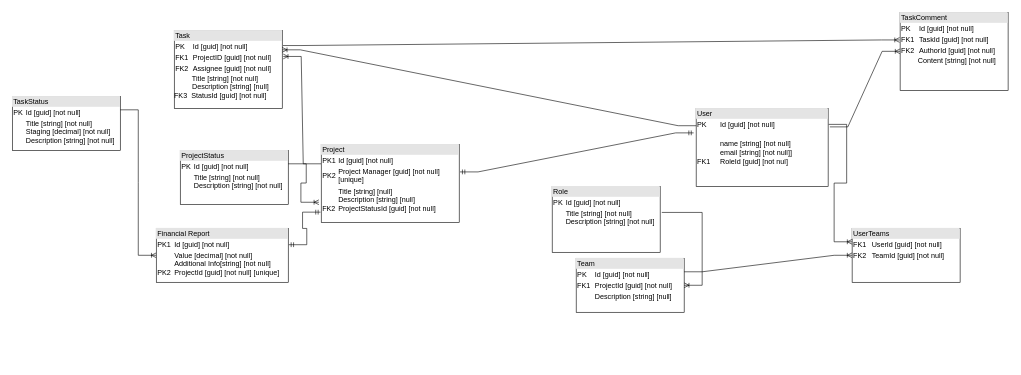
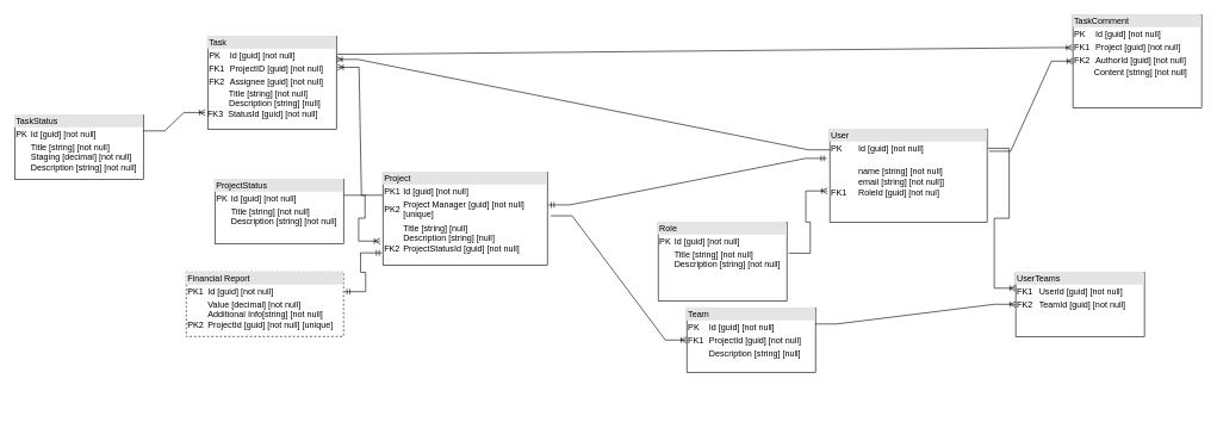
- <mxCell id="15" value="&lt;div style=&quot;box-sizing:border-box;width:100%;background:#e4e4e4;padding:2px;&quot;&gt;TaskComment&lt;/div&gt;&lt;table style=&quot;width:100%;font-size:1em;&quot; cellpadding=&quot;2&quot; cellspacing=&quot;0&quot;&gt;&lt;tbody&gt;&lt;tr&gt;&lt;td&gt;PK&lt;/td&gt;&lt;td&gt;Id [guid] [not null]&lt;/td&gt;&lt;/tr&gt;&lt;tr&gt;&lt;td&gt;FK1&lt;/td&gt;&lt;td&gt;TaskId [guid] [not null]&lt;/td&gt;&lt;/tr&gt;&lt;tr&gt;&lt;td&gt;FK2&lt;/td&gt;&lt;td&gt;AuthorId [guid] [not null]&lt;/td&gt;&lt;/tr&gt;&lt;/tbody&gt;&lt;/table&gt;&lt;span style=&quot;white-space: pre;&quot;&gt;&lt;span style=&quot;white-space: pre;&quot;&gt;&#09; &lt;/span&gt;Content [string] [not null]&lt;br&gt;&lt;/span&gt;" style="verticalAlign=top;align=left;overflow=fill;html=1;whiteSpace=wrap;" parent="1" vertex="1"><mxGeometry x="1500" y="20" width="180" height="130" as="geometry" /></mxCell>
+ <mxCell id="15" value="&lt;div style=&quot;box-sizing:border-box;width:100%;background:#e4e4e4;padding:2px;&quot;&gt;TaskComment&lt;/div&gt;&lt;table style=&quot;width:100%;font-size:1em;&quot; cellpadding=&quot;2&quot; cellspacing=&quot;0&quot;&gt;&lt;tbody&gt;&lt;tr&gt;&lt;td&gt;PK&lt;/td&gt;&lt;td&gt;Id [guid] [not null]&lt;/td&gt;&lt;/tr&gt;&lt;tr&gt;&lt;td&gt;FK1&lt;/td&gt;&lt;td&gt;Project [guid] [not null]&lt;/td&gt;&lt;/tr&gt;&lt;tr&gt;&lt;td&gt;FK2&lt;/td&gt;&lt;td&gt;AuthorId [guid] [not null]&lt;/td&gt;&lt;/tr&gt;&lt;/tbody&gt;&lt;/table&gt;&lt;span style=&quot;white-space: pre;&quot;&gt;&lt;span style=&quot;white-space: pre;&quot;&gt;&#09; &lt;/span&gt;Content [string] [not null]&lt;br&gt;&lt;/span&gt;" style="verticalAlign=top;align=left;overflow=fill;html=1;whiteSpace=wrap;" parent="1" vertex="1"><mxGeometry x="1500" y="20" width="180" height="130" as="geometry" /></mxCell>
- <mxCell id="13" value="" style="edgeStyle=entityRelationEdgeStyle;fontSize=12;html=1;endArrow=ERoneToMany;rounded=0;exitX=1;exitY=0.25;exitDx=0;exitDy=0;" parent="1" source="12" target="20" edge="1"><mxGeometry width="100" height="100" relative="1" as="geometry"><mxPoint x="220" y="600" as="sourcePoint" /><mxPoint x="320" y="500" as="targetPoint" /></mxGeometry></mxCell>
+ <mxCell id="13" value="" style="edgeStyle=entityRelationEdgeStyle;fontSize=12;html=1;endArrow=ERoneToMany;rounded=0;entryX=-0.019;entryY=0.822;entryDx=0;entryDy=0;entryPerimeter=0;exitX=1;exitY=0.25;exitDx=0;exitDy=0;" parent="1" source="12" target="4" edge="1"><mxGeometry width="100" height="100" relative="1" as="geometry"><mxPoint x="220" y="600" as="sourcePoint" /><mxPoint x="320" y="500" as="targetPoint" /></mxGeometry></mxCell>
- <mxCell id="19" value="" style="edgeStyle=entityRelationEdgeStyle;fontSize=12;html=1;endArrow=ERoneToMany;rounded=0;exitX=1.015;exitY=0.396;exitDx=0;exitDy=0;exitPerimeter=0;" parent="1" source="18" target="5" edge="1"><mxGeometry width="100" height="100" relative="1" as="geometry"><mxPoint x="710" y="786" as="sourcePoint" /><mxPoint x="852" y="750" as="targetPoint" /></mxGeometry></mxCell>
+ <mxCell id="19" value="" style="edgeStyle=entityRelationEdgeStyle;fontSize=12;html=1;endArrow=ERoneToMany;rounded=0;entryX=-0.016;entryY=0.665;entryDx=0;entryDy=0;entryPerimeter=0;exitX=1.015;exitY=0.396;exitDx=0;exitDy=0;exitPerimeter=0;" parent="1" source="18" target="2" edge="1"><mxGeometry width="100" height="100" relative="1" as="geometry"><mxPoint x="710" y="786" as="sourcePoint" /><mxPoint x="852" y="750" as="targetPoint" /></mxGeometry></mxCell>
+ <mxCell id="11" value="" style="edgeStyle=entityRelationEdgeStyle;fontSize=12;html=1;endArrow=ERoneToMany;rounded=0;entryX=0;entryY=0.5;entryDx=0;entryDy=0;exitX=1.02;exitY=0.471;exitDx=0;exitDy=0;exitPerimeter=0;" parent="1" source="22" target="5" edge="1"><mxGeometry width="100" height="100" relative="1" as="geometry"><mxPoint x="835" y="330" as="sourcePoint" /><mxPoint x="935" y="230" as="targetPoint" /></mxGeometry></mxCell>
- <mxCell id="20" value="&lt;div style=&quot;box-sizing:border-box;width:100%;background:#e4e4e4;padding:2px;&quot;&gt;Financial Report&lt;br&gt;&lt;/div&gt;&lt;table style=&quot;width:100%;font-size:1em;&quot; cellpadding=&quot;2&quot; cellspacing=&quot;0&quot;&gt;&lt;tbody&gt;&lt;tr&gt;&lt;td&gt;PK1&lt;/td&gt;&lt;td&gt;Id [guid] [not null]&lt;/td&gt;&lt;/tr&gt;&lt;tr&gt;&lt;td&gt;&lt;br&gt;&lt;br&gt;PK2&lt;/td&gt;&lt;td&gt;Value [decimal] [not null]&lt;br&gt;Additional Info[string] [not null]&lt;br&gt;ProjectId [guid] [not null] [unique]&lt;/td&gt;&lt;/tr&gt;&lt;tr&gt;&lt;td&gt;&lt;/td&gt;&lt;td&gt;&lt;br&gt;&lt;/td&gt;&lt;/tr&gt;&lt;/tbody&gt;&lt;/table&gt;" style="verticalAlign=top;align=left;overflow=fill;html=1;whiteSpace=wrap;" parent="1" vertex="1"><mxGeometry x="260" y="380" width="220" height="90" as="geometry" /></mxCell>
+ <mxCell id="20" value="&lt;div style=&quot;box-sizing:border-box;width:100%;background:#e4e4e4;padding:2px;&quot;&gt;Financial Report&lt;br&gt;&lt;/div&gt;&lt;table style=&quot;width:100%;font-size:1em;&quot; cellpadding=&quot;2&quot; cellspacing=&quot;0&quot;&gt;&lt;tbody&gt;&lt;tr&gt;&lt;td&gt;PK1&lt;/td&gt;&lt;td&gt;Id [guid] [not null]&lt;/td&gt;&lt;/tr&gt;&lt;tr&gt;&lt;td&gt;&lt;br&gt;&lt;br&gt;PK2&lt;/td&gt;&lt;td&gt;Value [decimal] [not null]&lt;br&gt;Additional Info[string] [not null]&lt;br&gt;ProjectId [guid] [not null] [unique]&lt;/td&gt;&lt;/tr&gt;&lt;tr&gt;&lt;td&gt;&lt;/td&gt;&lt;td&gt;&lt;br&gt;&lt;/td&gt;&lt;/tr&gt;&lt;/tbody&gt;&lt;/table&gt;" style="verticalAlign=top;align=left;overflow=fill;html=1;whiteSpace=wrap;dashed=1;" parent="1" vertex="1"><mxGeometry x="260" y="380" width="220" height="90" as="geometry" /></mxCell>
